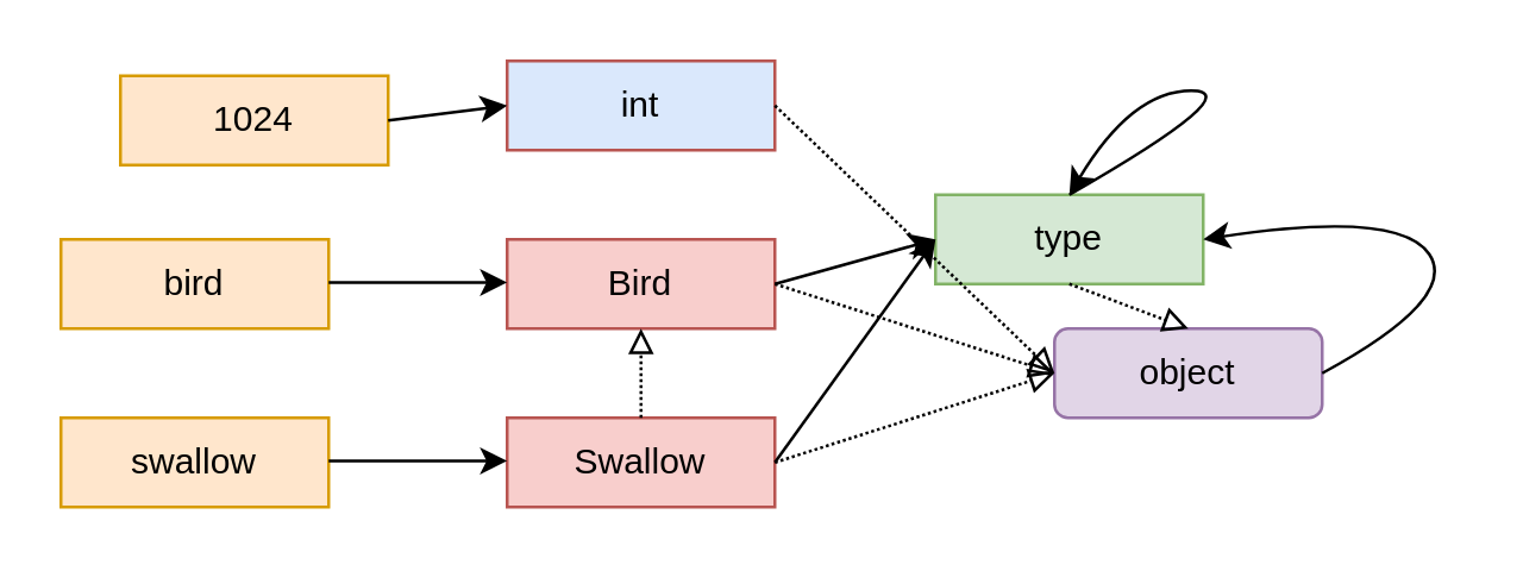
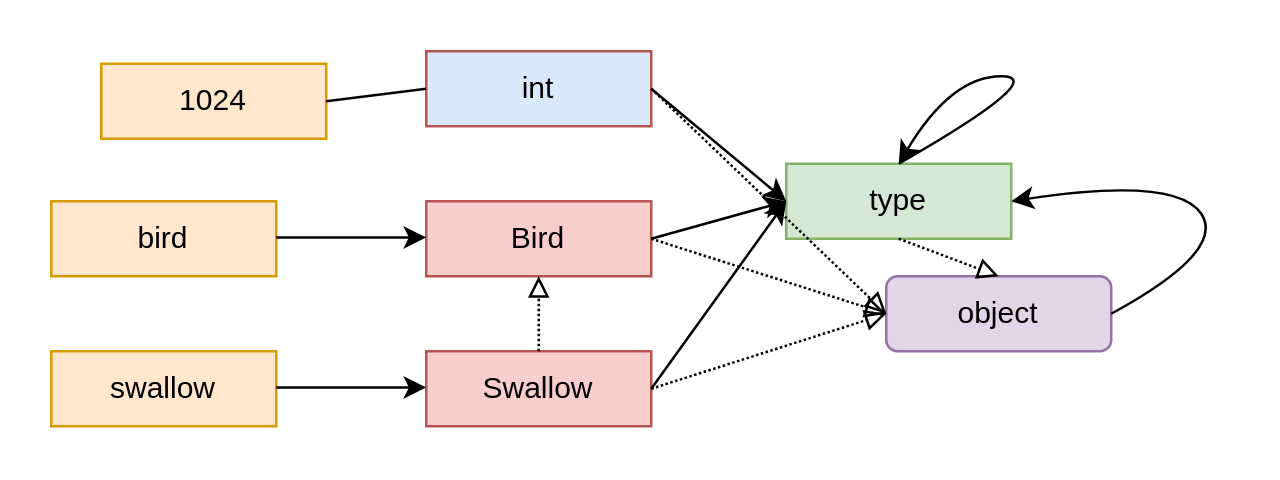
- <mxCell id="10" value="" style="endArrow=classic;html=1;rounded=0;entryX=0;entryY=0.5;entryDx=0;entryDy=0;exitX=1;exitY=0.5;exitDx=0;exitDy=0;exitPerimeter=0;" edge="1" parent="1" source="2" target="5"><mxGeometry width="50" height="50" relative="1" as="geometry"><mxPoint x="110" y="40" as="sourcePoint" /><mxPoint x="160" y="-10" as="targetPoint" /></mxGeometry></mxCell>
+ <mxCell id="10" value="" style="endArrow=none;html=1;rounded=0;entryX=0;entryY=0.5;entryDx=0;entryDy=0;exitX=1;exitY=0.5;exitDx=0;exitDy=0;exitPerimeter=0;" edge="1" parent="1" source="2" target="5"><mxGeometry width="50" height="50" relative="1" as="geometry"><mxPoint x="110" y="40" as="sourcePoint" /><mxPoint x="160" y="-10" as="targetPoint" /></mxGeometry></mxCell>
+ <mxCell id="13" value="" style="endArrow=classic;html=1;rounded=0;entryX=0;entryY=0.5;entryDx=0;entryDy=0;exitX=1;exitY=0.5;exitDx=0;exitDy=0;" edge="1" parent="1" source="5" target="8"><mxGeometry width="50" height="50" relative="1" as="geometry"><mxPoint x="260" y="30" as="sourcePoint" /><mxPoint x="350" y="60" as="targetPoint" /></mxGeometry></mxCell>
